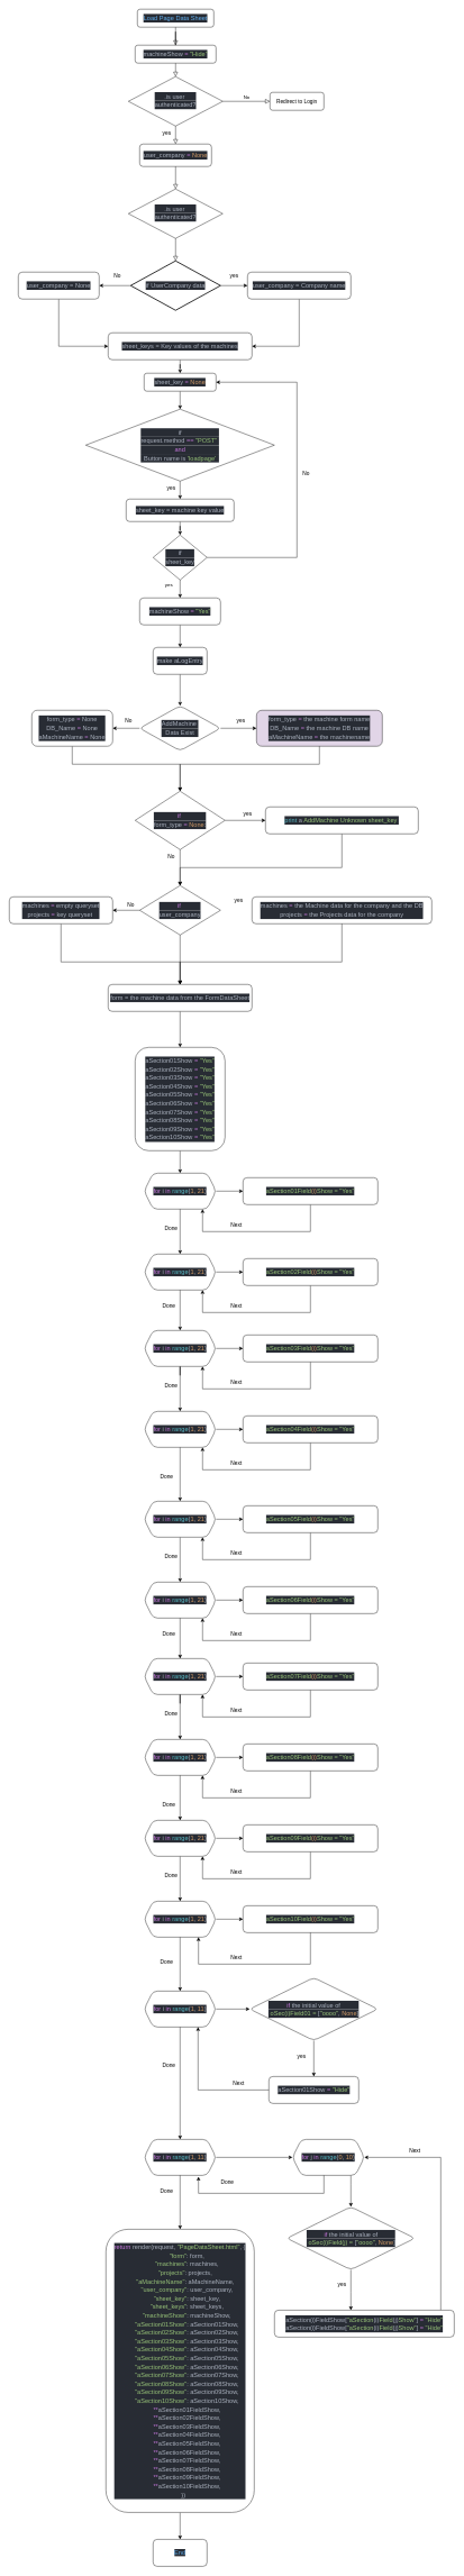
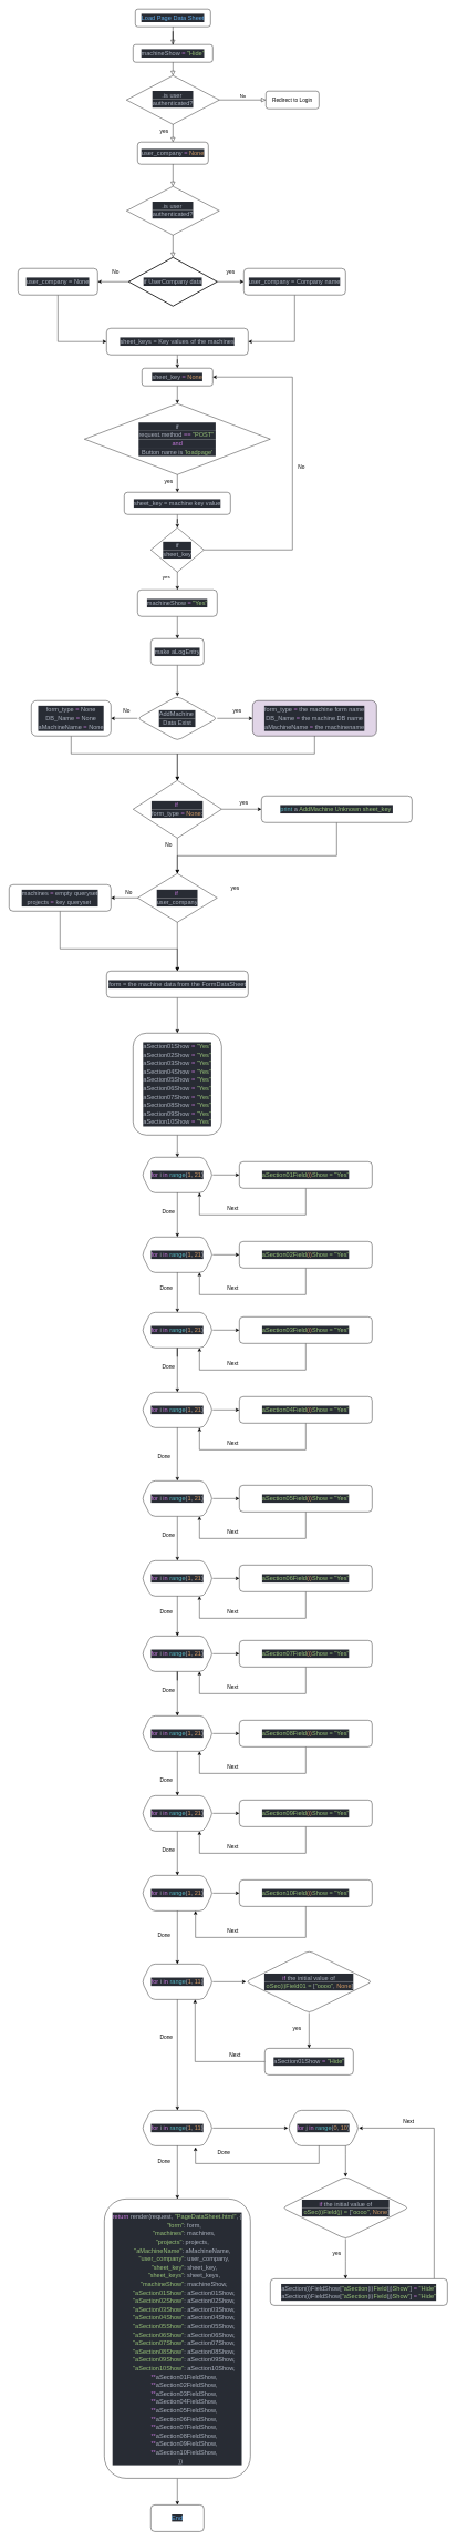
- <mxCell id="60" value="&lt;div style=&quot;color: rgb(171, 178, 191); background-color: rgb(40, 44, 52); font-size: 14px; line-height: 19px; white-space: pre;&quot;&gt;&lt;div&gt;machines &lt;span style=&quot;color: rgb(198, 120, 221);&quot;&gt;=&lt;/span&gt; the Machine data for the company and the DB&lt;/div&gt;&lt;div&gt;projects &lt;span style=&quot;color: rgb(198, 120, 221);&quot;&gt;=&lt;/span&gt; the Projects data for the company&lt;/div&gt;&lt;/div&gt;" style="rounded=1;whiteSpace=wrap;html=1;" parent="1" vertex="1"><mxGeometry x="560" y="1995" width="400" height="60" as="geometry" /></mxCell>
- <mxCell id="66" value="" style="edgeStyle=orthogonalEdgeStyle;rounded=0;orthogonalLoop=1;jettySize=auto;html=1;" parent="1" source="60" target="68" edge="1"><mxGeometry relative="1" as="geometry"><mxPoint x="400" y="2180" as="targetPoint" /><mxPoint x="760" y="2055" as="sourcePoint" /><Array as="points"><mxPoint x="760" y="2140" /></Array></mxGeometry></mxCell>
